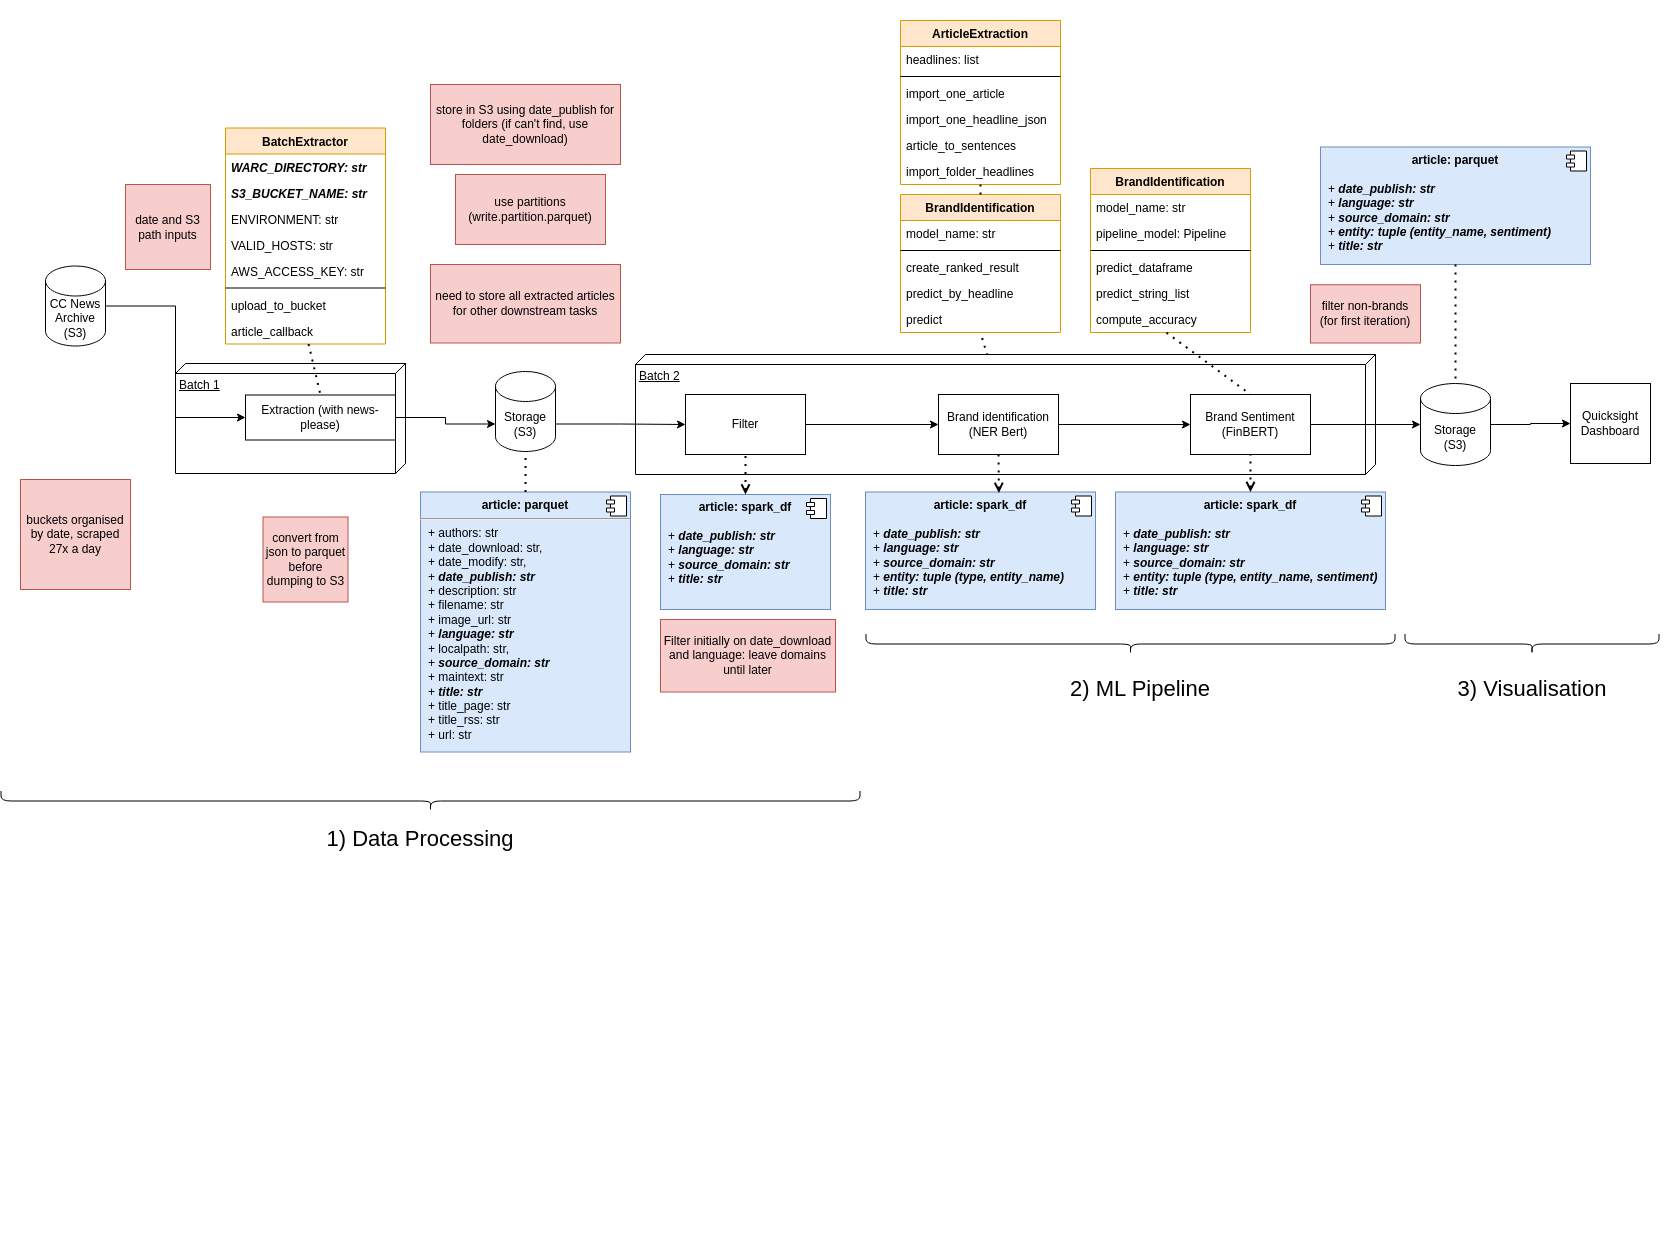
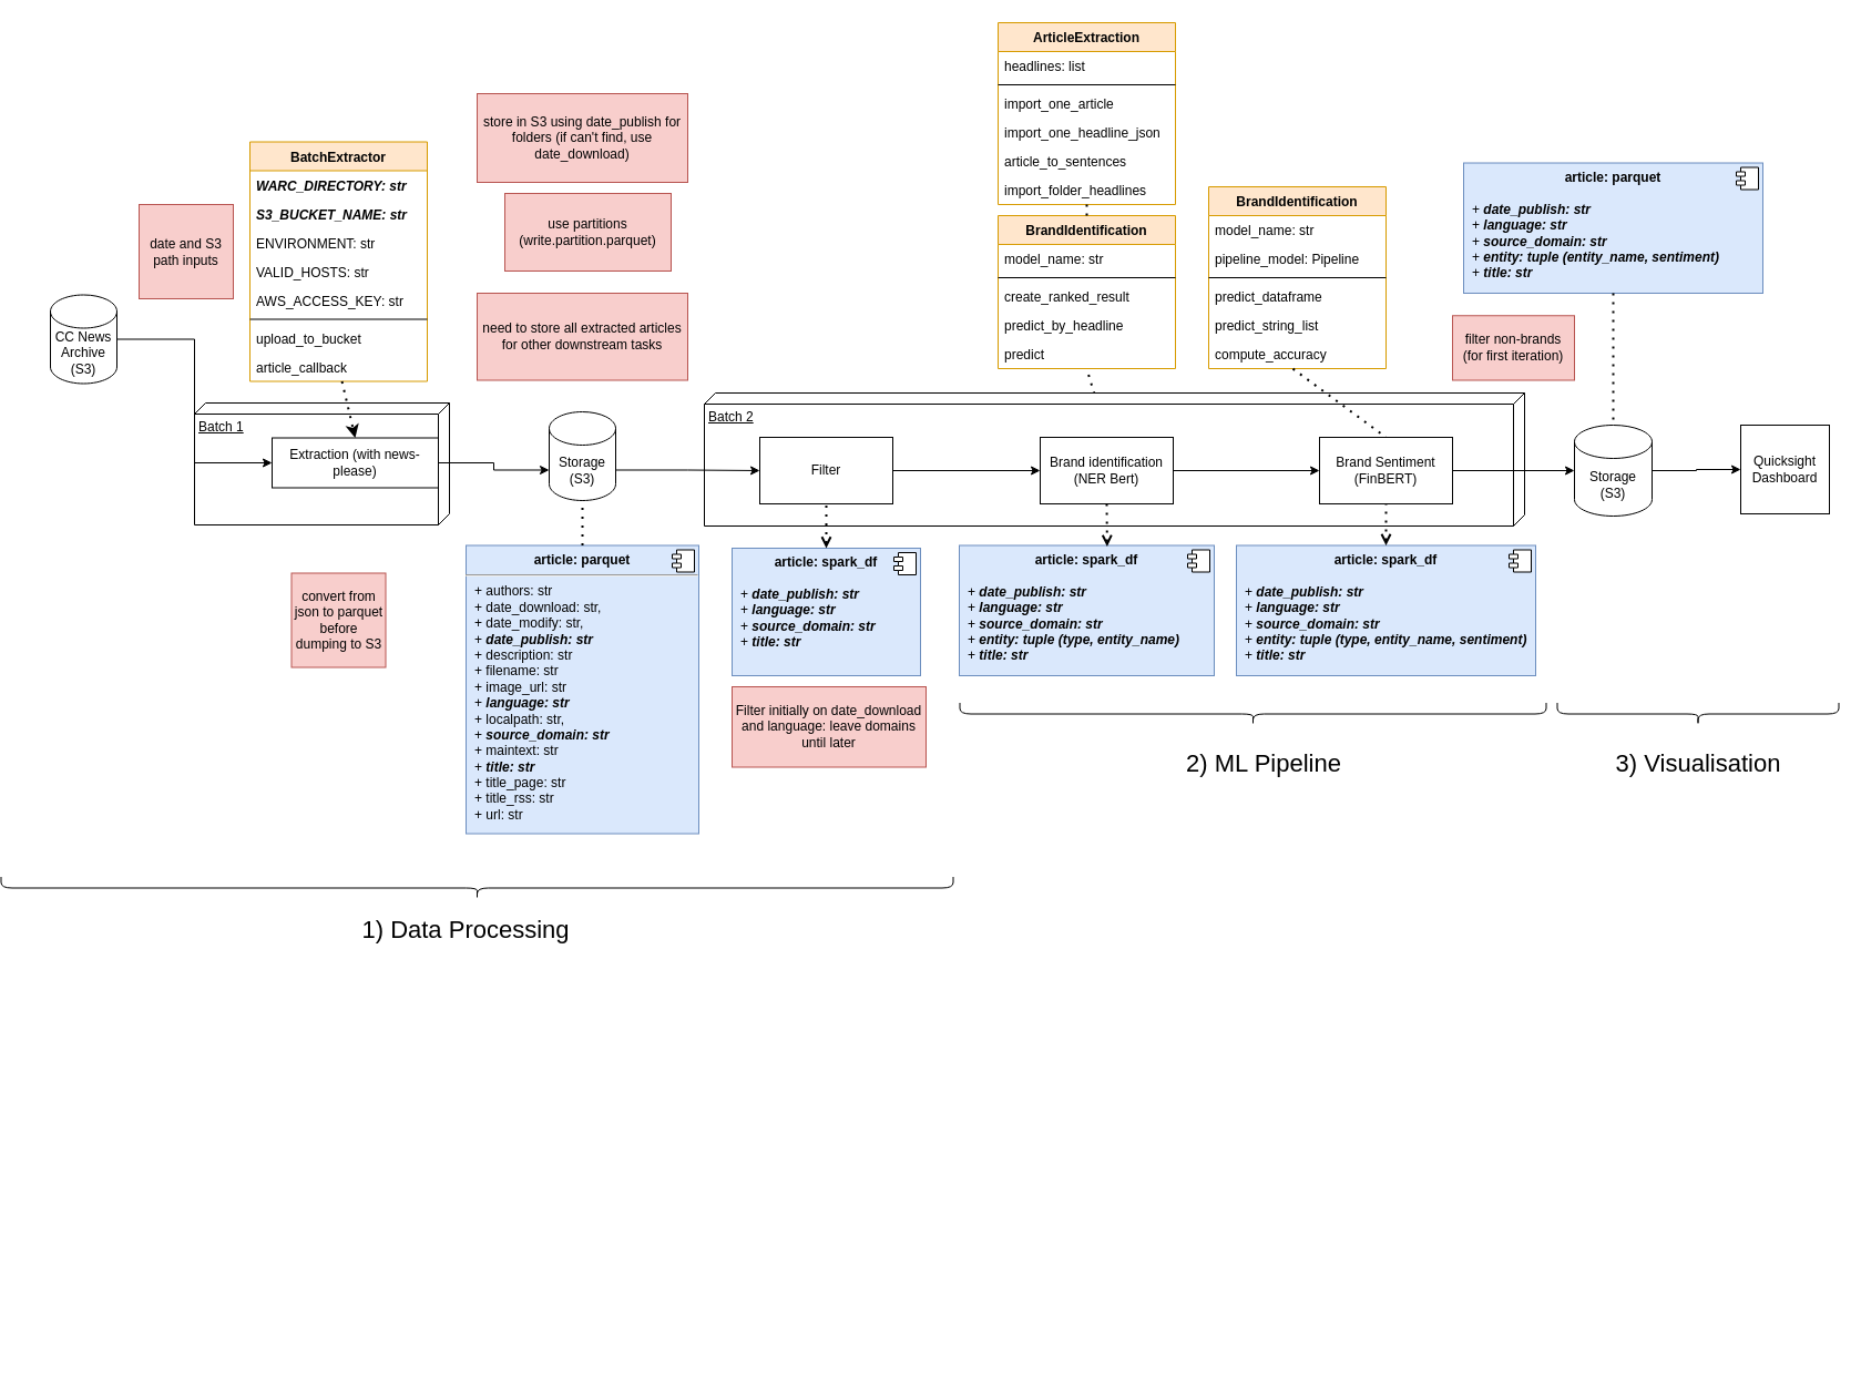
- <mxCell id="19" value="" style="endArrow=none;dashed=1;html=1;dashPattern=1 3;strokeWidth=2;rounded=0;fontColor=none;entryX=0.5;entryY=0;entryDx=0;entryDy=0;" parent="1" source="11" target="66" edge="1"><mxGeometry width="50" height="50" relative="1" as="geometry"><mxPoint x="515" y="193" as="sourcePoint" /><mxPoint x="225" y="263" as="targetPoint" /></mxGeometry></mxCell>
+ <mxCell id="19" value="" style="endArrow=classic;dashed=1;html=1;dashPattern=1 3;strokeWidth=2;rounded=0;fontColor=none;entryX=0.5;entryY=0;entryDx=0;entryDy=0;" parent="1" source="11" target="66" edge="1"><mxGeometry width="50" height="50" relative="1" as="geometry"><mxPoint x="515" y="193" as="sourcePoint" /><mxPoint x="225" y="263" as="targetPoint" /></mxGeometry></mxCell>
- <mxCell id="46" value="buckets organised by date, scraped 27x a day" style="whiteSpace=wrap;html=1;aspect=fixed;strokeColor=#b85450;fillColor=#f8cecc;" parent="1" vertex="1"><mxGeometry x="20" y="479" width="110" height="110" as="geometry" /></mxCell>
